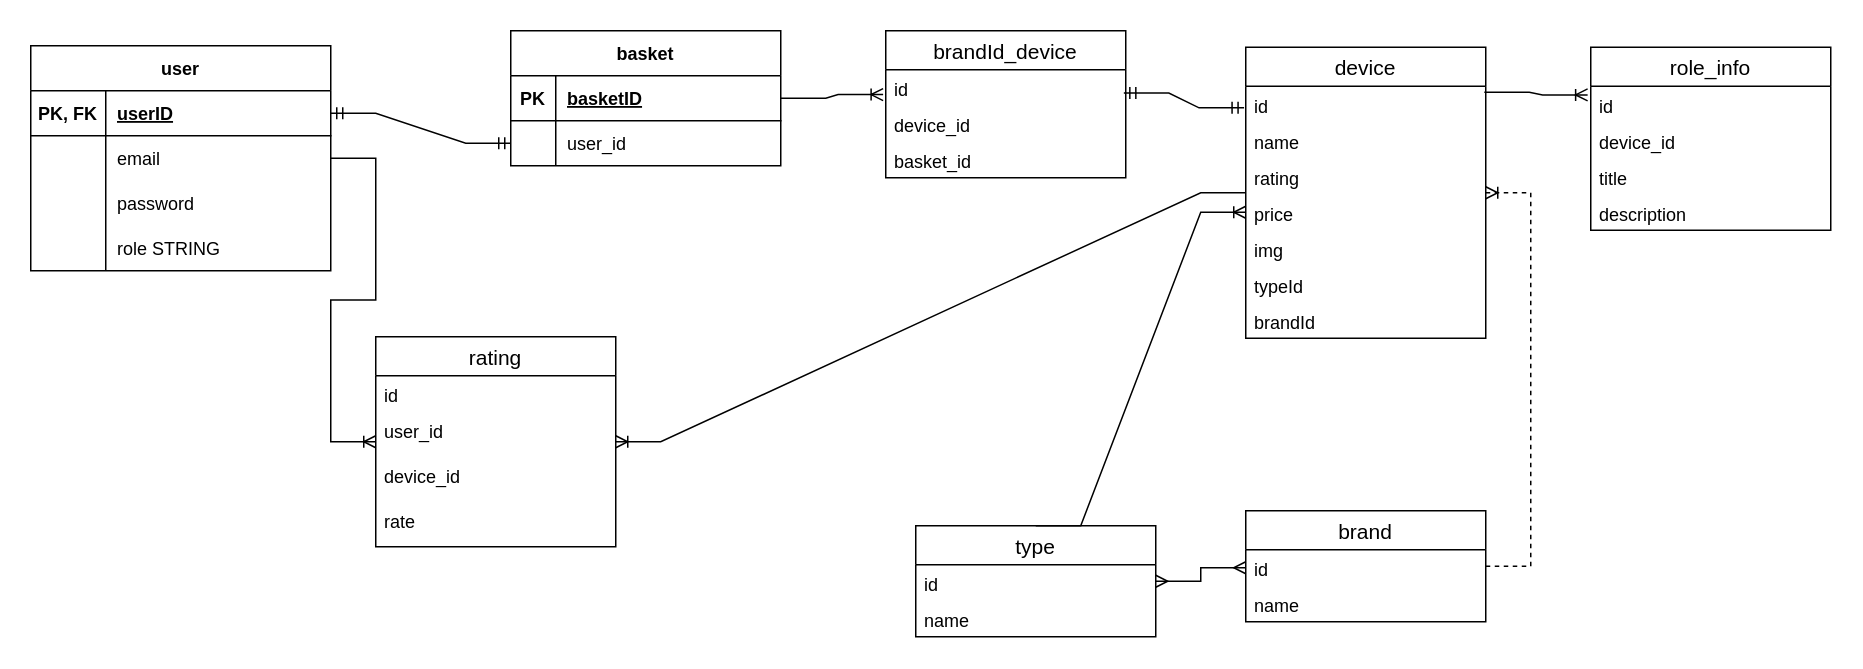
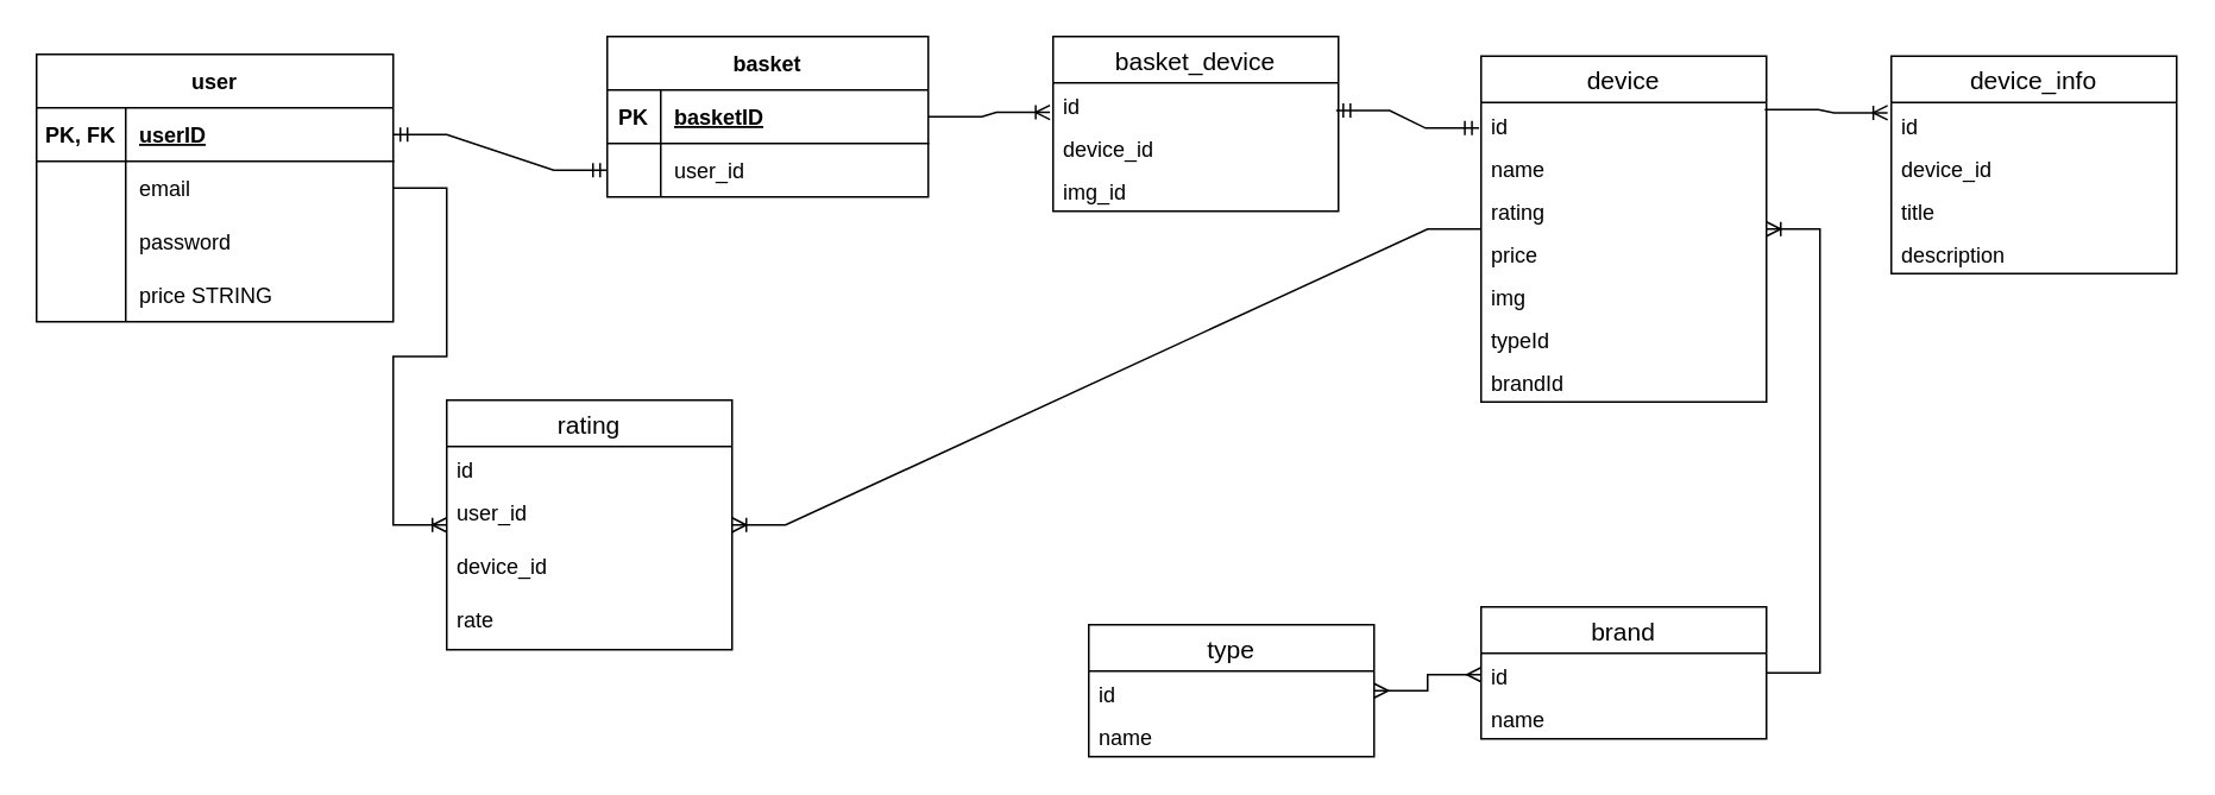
- <mxCell id="26" value="brandId_device" style="swimlane;fontStyle=0;childLayout=stackLayout;horizontal=1;startSize=26;horizontalStack=0;resizeParent=1;resizeParentMax=0;resizeLast=0;collapsible=1;marginBottom=0;align=center;fontSize=14;" vertex="1" parent="1"><mxGeometry x="590" y="20" width="160" height="98" as="geometry"><mxRectangle x="110" y="270" width="70" height="30" as="alternateBounds" /></mxGeometry></mxCell>
+ <mxCell id="26" value="basket_device" style="swimlane;fontStyle=0;childLayout=stackLayout;horizontal=1;startSize=26;horizontalStack=0;resizeParent=1;resizeParentMax=0;resizeLast=0;collapsible=1;marginBottom=0;align=center;fontSize=14;" vertex="1" parent="1"><mxGeometry x="590" y="20" width="160" height="98" as="geometry"><mxRectangle x="110" y="270" width="70" height="30" as="alternateBounds" /></mxGeometry></mxCell>
- <mxCell id="20" value="role_info" style="swimlane;fontStyle=0;childLayout=stackLayout;horizontal=1;startSize=26;horizontalStack=0;resizeParent=1;resizeParentMax=0;resizeLast=0;collapsible=1;marginBottom=0;align=center;fontSize=14;" vertex="1" parent="1"><mxGeometry x="1060" y="31" width="160" height="122" as="geometry"><mxRectangle x="110" y="270" width="70" height="30" as="alternateBounds" /></mxGeometry></mxCell>
+ <mxCell id="20" value="device_info" style="swimlane;fontStyle=0;childLayout=stackLayout;horizontal=1;startSize=26;horizontalStack=0;resizeParent=1;resizeParentMax=0;resizeLast=0;collapsible=1;marginBottom=0;align=center;fontSize=14;" vertex="1" parent="1"><mxGeometry x="1060" y="31" width="160" height="122" as="geometry"><mxRectangle x="110" y="270" width="70" height="30" as="alternateBounds" /></mxGeometry></mxCell>
- <mxCell id="29" value="basket_id" style="text;strokeColor=none;fillColor=none;spacingLeft=4;spacingRight=4;overflow=hidden;rotatable=0;points=[[0,0.5],[1,0.5]];portConstraint=eastwest;fontSize=12;" vertex="1" parent="26"><mxGeometry y="74" width="160" height="24" as="geometry" /></mxCell>
+ <mxCell id="29" value="img_id" style="text;strokeColor=none;fillColor=none;spacingLeft=4;spacingRight=4;overflow=hidden;rotatable=0;points=[[0,0.5],[1,0.5]];portConstraint=eastwest;fontSize=12;" vertex="1" parent="26"><mxGeometry y="74" width="160" height="24" as="geometry" /></mxCell>
- <mxCell id="51" value="role STRING" style="shape=partialRectangle;connectable=0;fillColor=none;top=0;left=0;bottom=0;right=0;align=left;spacingLeft=6;overflow=hidden;" vertex="1" parent="49"><mxGeometry x="50" width="150" height="30" as="geometry"><mxRectangle width="150" height="30" as="alternateBounds" /></mxGeometry></mxCell>
+ <mxCell id="51" value="price STRING" style="shape=partialRectangle;connectable=0;fillColor=none;top=0;left=0;bottom=0;right=0;align=left;spacingLeft=6;overflow=hidden;" vertex="1" parent="49"><mxGeometry x="50" width="150" height="30" as="geometry"><mxRectangle width="150" height="30" as="alternateBounds" /></mxGeometry></mxCell>
- <mxCell id="17" value="" style="edgeStyle=entityRelationEdgeStyle;fontSize=12;html=1;endArrow=ERoneToMany;rounded=0;exitX=0.5;exitY=0;exitDx=0;exitDy=0;entryX=0;entryY=0.5;entryDx=0;entryDy=0;" edge="1" parent="1" source="11" target="7"><mxGeometry width="100" height="100" relative="1" as="geometry"><mxPoint x="520" y="340" as="sourcePoint" /><mxPoint x="580" y="270" as="targetPoint" /></mxGeometry></mxCell>
- <mxCell id="18" value="" style="edgeStyle=entityRelationEdgeStyle;fontSize=12;html=1;endArrow=ERoneToMany;rounded=0;dashed=1;" edge="1" parent="1" source="14" target="3"><mxGeometry width="100" height="100" relative="1" as="geometry"><mxPoint x="790" y="320" as="sourcePoint" /><mxPoint x="890" y="260" as="targetPoint" /></mxGeometry></mxCell>
+ <mxCell id="18" value="" style="edgeStyle=entityRelationEdgeStyle;fontSize=12;html=1;endArrow=ERoneToMany;rounded=0;" edge="1" parent="1" source="14" target="3"><mxGeometry width="100" height="100" relative="1" as="geometry"><mxPoint x="790" y="320" as="sourcePoint" /><mxPoint x="890" y="260" as="targetPoint" /></mxGeometry></mxCell>
